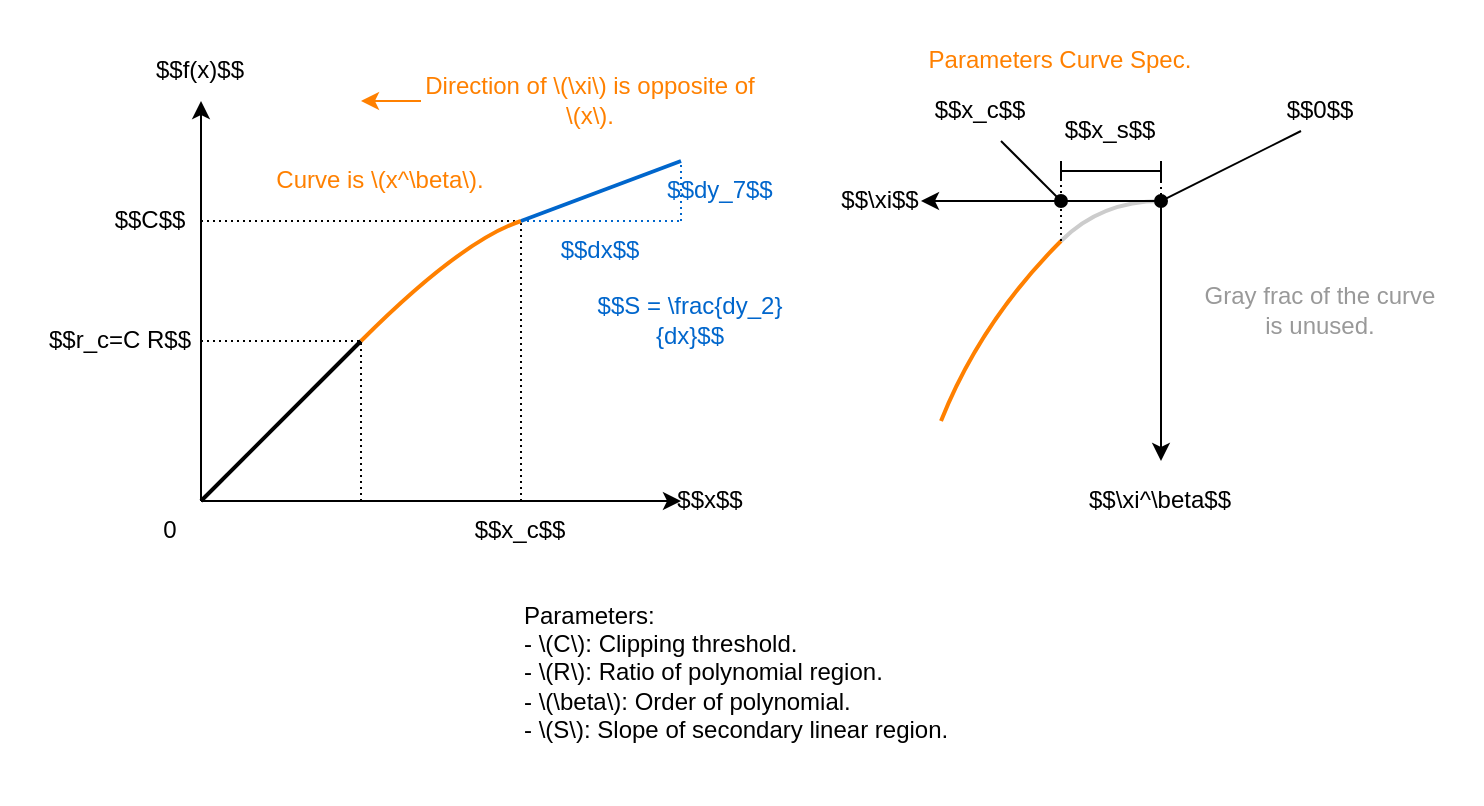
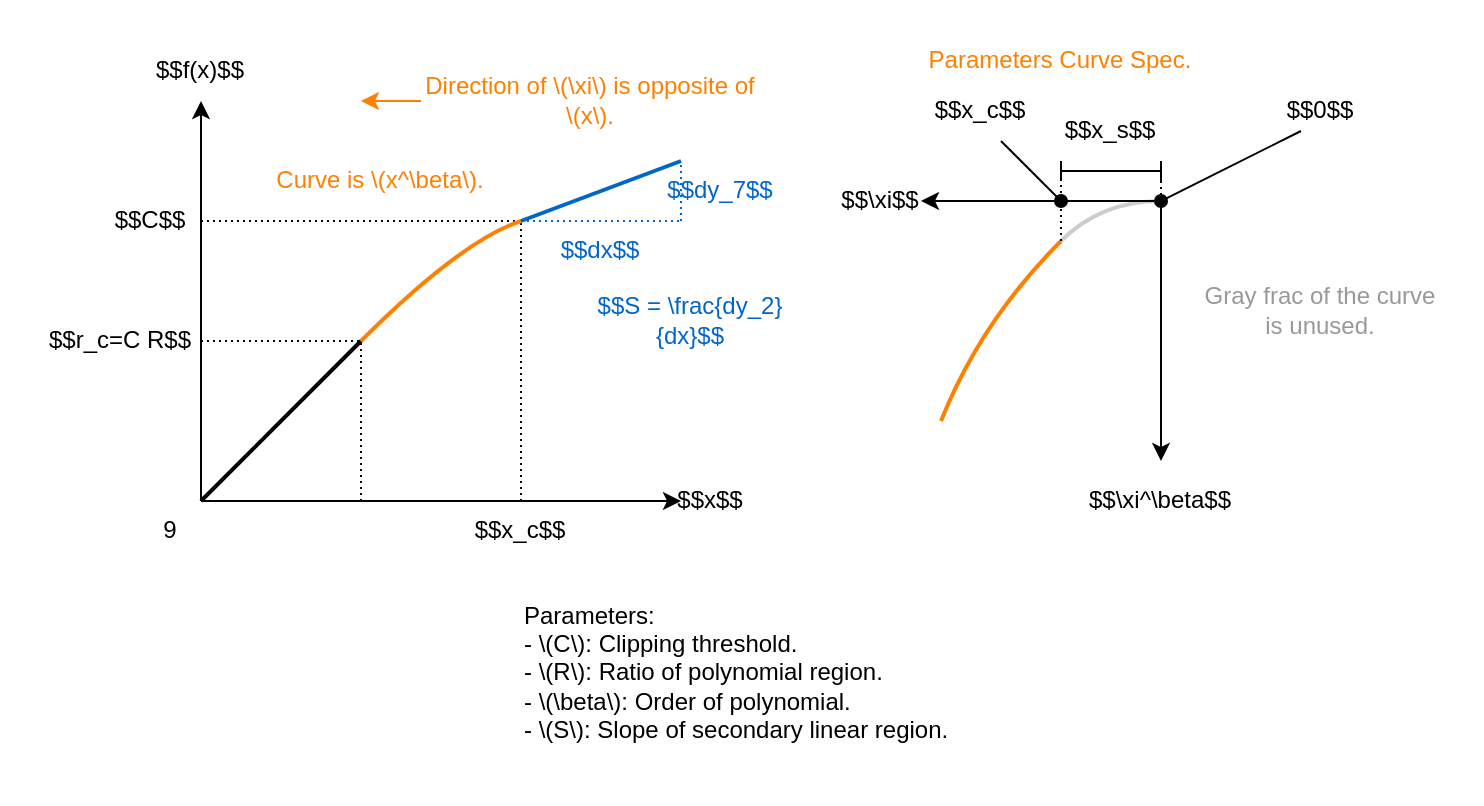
- <mxCell id="17" value="0" style="text;strokeColor=none;align=center;fillColor=none;html=1;verticalAlign=middle;whiteSpace=wrap;rounded=0;" parent="1" vertex="1"><mxGeometry x="70" y="250" width="30" height="30" as="geometry" /></mxCell>
+ <mxCell id="17" value="9" style="text;strokeColor=none;align=center;fillColor=none;html=1;verticalAlign=middle;whiteSpace=wrap;rounded=0;" parent="1" vertex="1"><mxGeometry x="70" y="250" width="30" height="30" as="geometry" /></mxCell>
